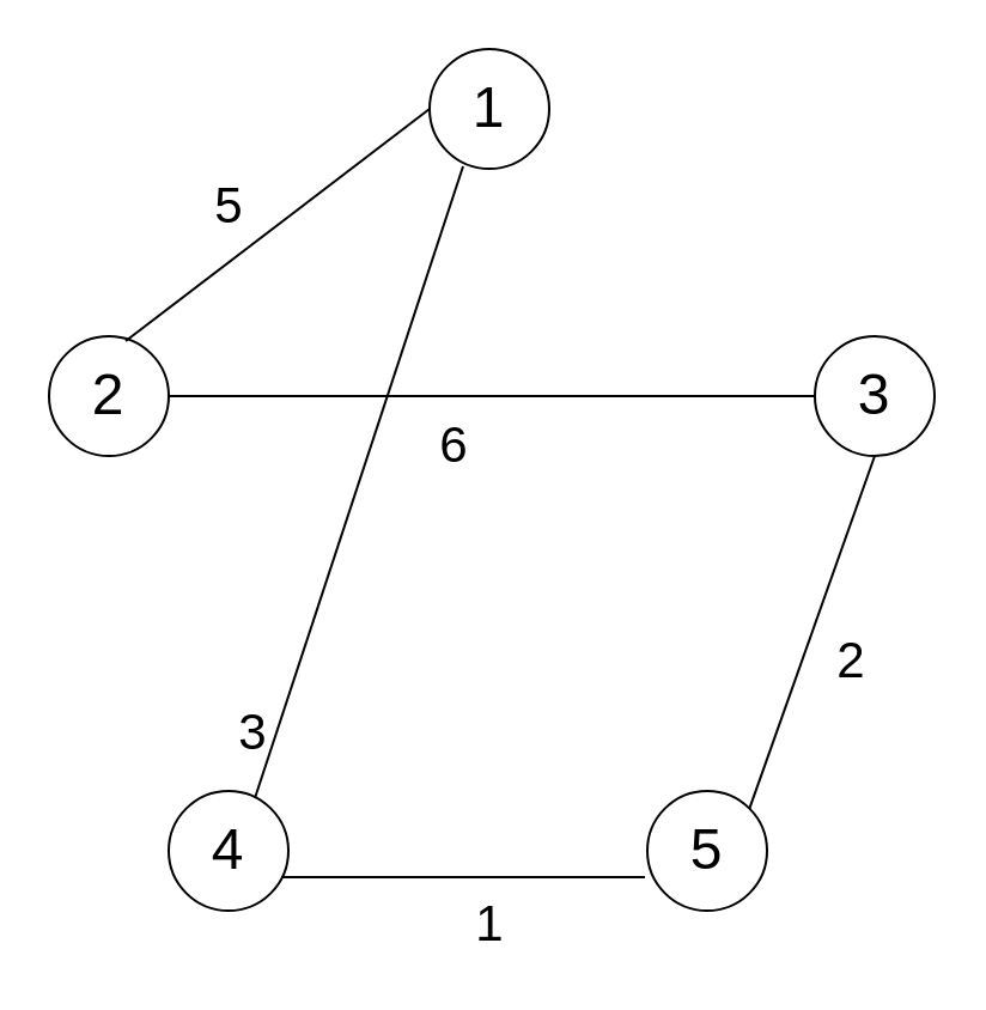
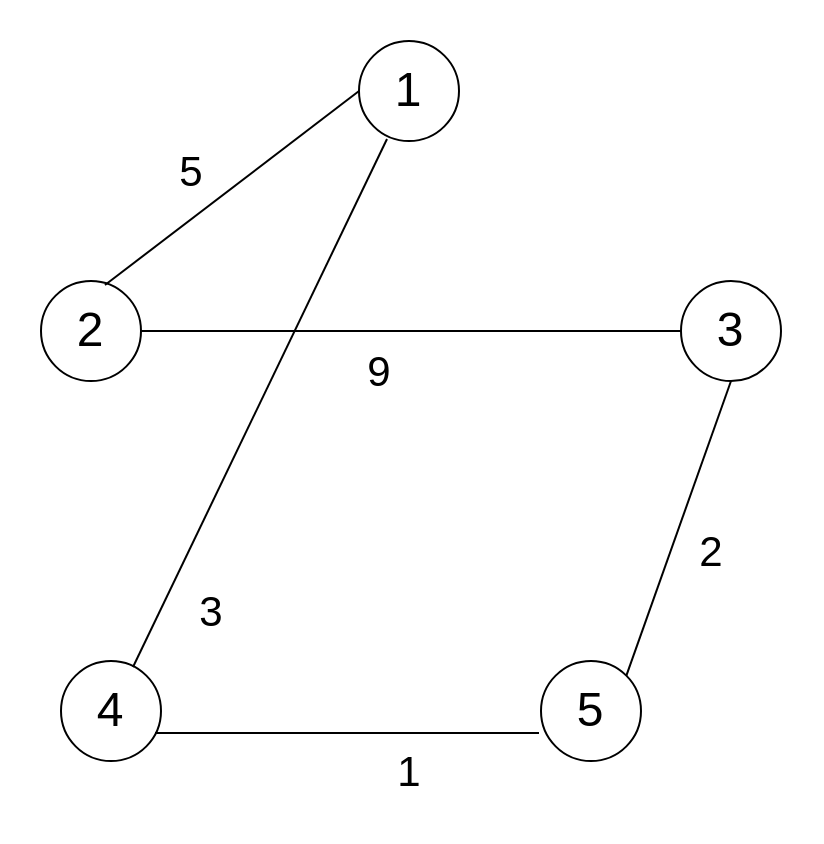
- <mxCell id="12" value="6" style="text;html=1;align=center;verticalAlign=middle;resizable=0;points=[];autosize=1;strokeColor=none;fontSize=21;" vertex="1" parent="1"><mxGeometry x="174" y="170" width="30" height="30" as="geometry" /></mxCell>
+ <mxCell id="12" value="9" style="text;html=1;align=center;verticalAlign=middle;resizable=0;points=[];autosize=1;strokeColor=none;fontSize=21;" vertex="1" parent="1"><mxGeometry x="174" y="170" width="30" height="30" as="geometry" /></mxCell>
- <mxCell id="5" value="4" style="ellipse;whiteSpace=wrap;html=1;aspect=fixed;fontSize=24;" vertex="1" parent="1"><mxGeometry x="70" y="330" width="50" height="50" as="geometry" /></mxCell>
+ <mxCell id="5" value="4" style="ellipse;whiteSpace=wrap;html=1;aspect=fixed;fontSize=24;" vertex="1" parent="1"><mxGeometry x="30" y="330" width="50" height="50" as="geometry" /></mxCell>
